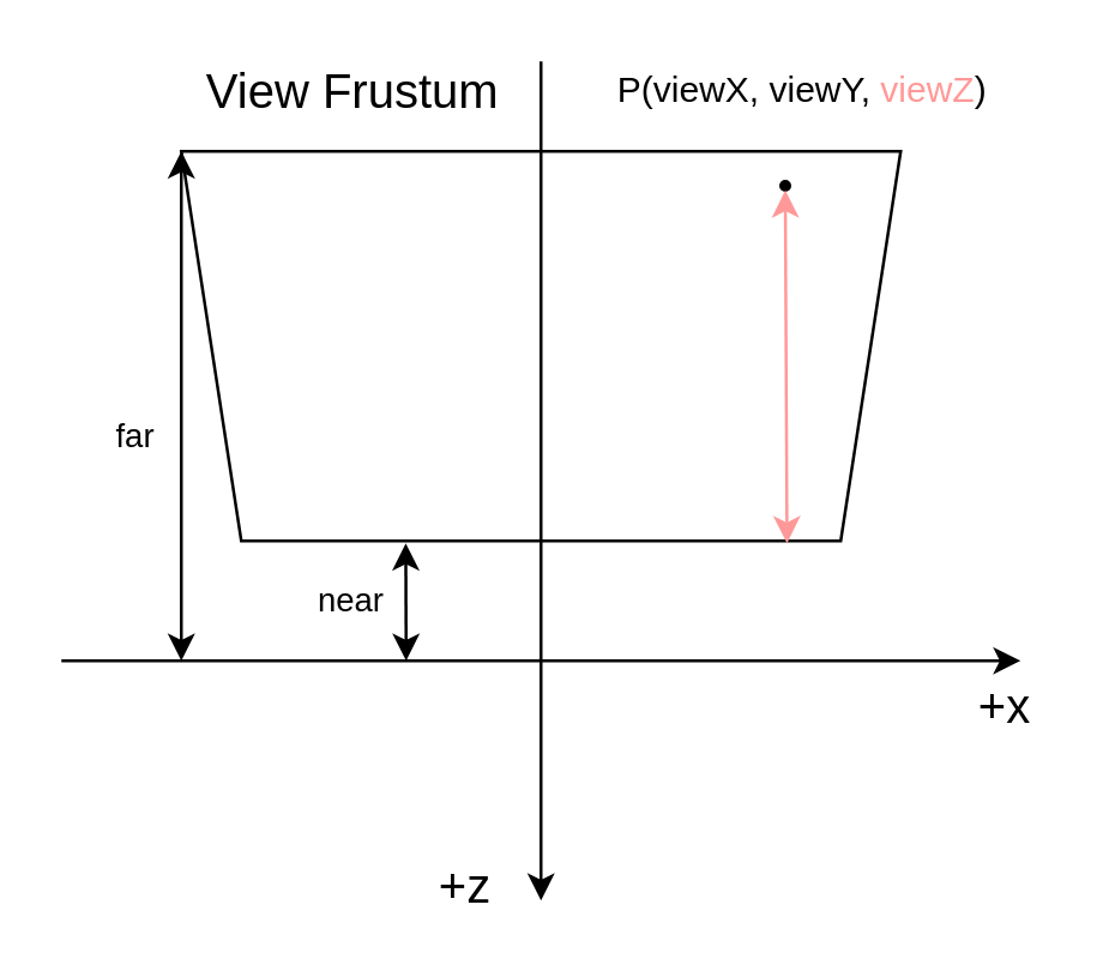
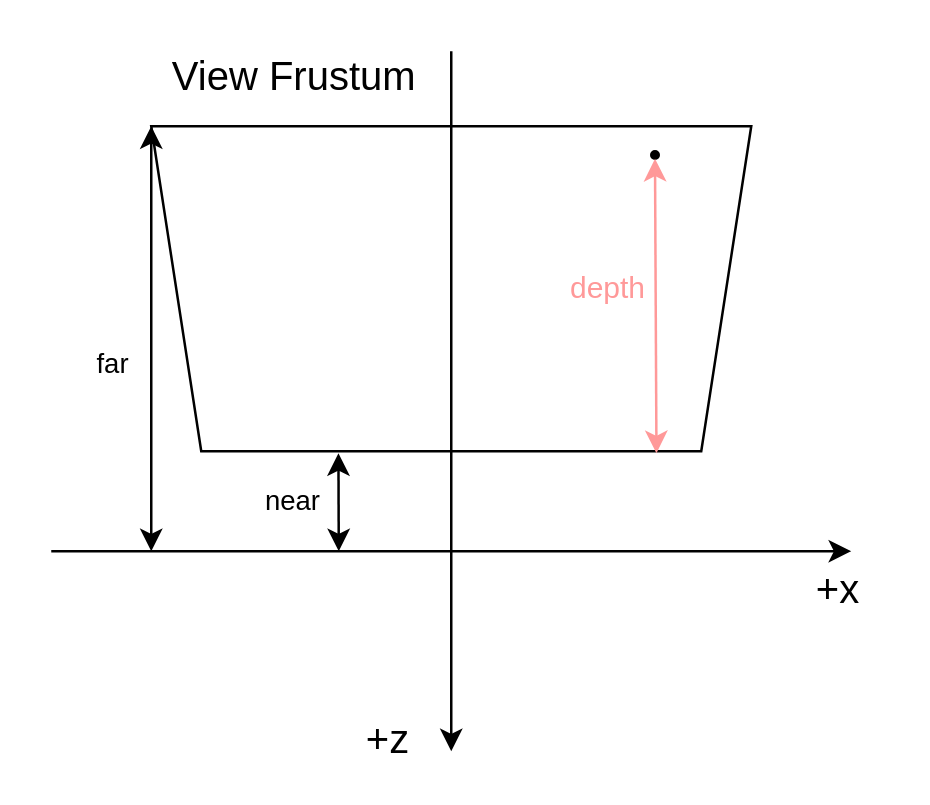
- <mxCell id="12" value="P(viewX, viewY, &lt;font color=&quot;#ff9999&quot;&gt;viewZ&lt;/font&gt;)" style="text;html=1;strokeColor=none;fillColor=none;align=center;verticalAlign=middle;whiteSpace=wrap;rounded=0;" parent="1" vertex="1"><mxGeometry x="200" y="20" width="135.25" height="20" as="geometry" /></mxCell>
+ <mxCell id="13" value="&lt;font color=&quot;#ff9999&quot;&gt;depth&lt;/font&gt;" style="text;html=1;strokeColor=none;fillColor=none;align=center;verticalAlign=middle;whiteSpace=wrap;rounded=0;" parent="1" vertex="1"><mxGeometry x="223" y="105" width="40" height="20" as="geometry" /></mxCell>
